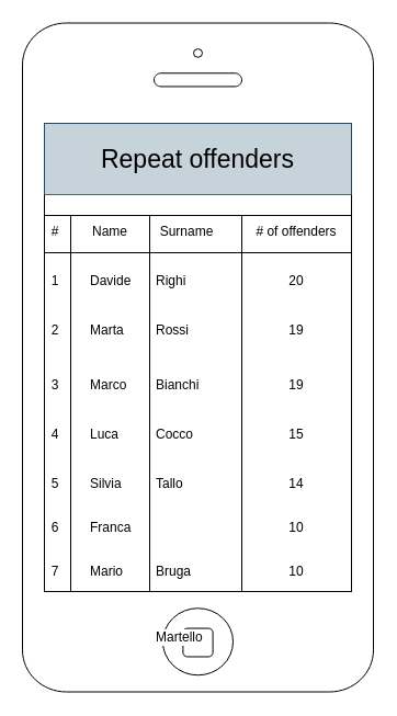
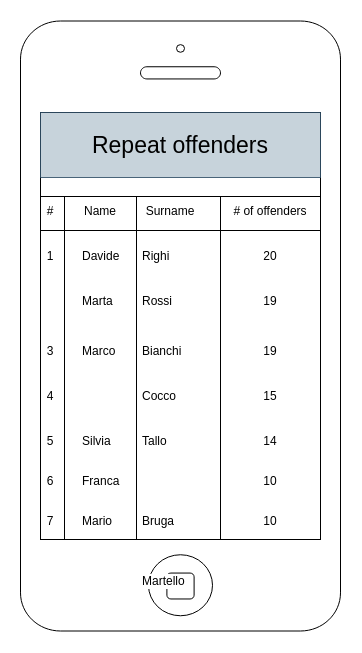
- <mxCell id="10" value="2" style="text;html=1;strokeColor=none;fillColor=none;align=center;verticalAlign=middle;whiteSpace=wrap;rounded=0;glass=0;comic=0;labelBackgroundColor=#ffffff;" vertex="1" parent="1"><mxGeometry x="40" y="286" width="20" height="30" as="geometry" /></mxCell>
- <mxCell id="18" value="Luca" style="text;html=1;strokeColor=none;fillColor=none;align=left;verticalAlign=middle;whiteSpace=wrap;rounded=0;glass=0;comic=0;labelBackgroundColor=#ffffff;" vertex="1" parent="1"><mxGeometry x="80" y="381" width="40" height="30" as="geometry" /></mxCell>
